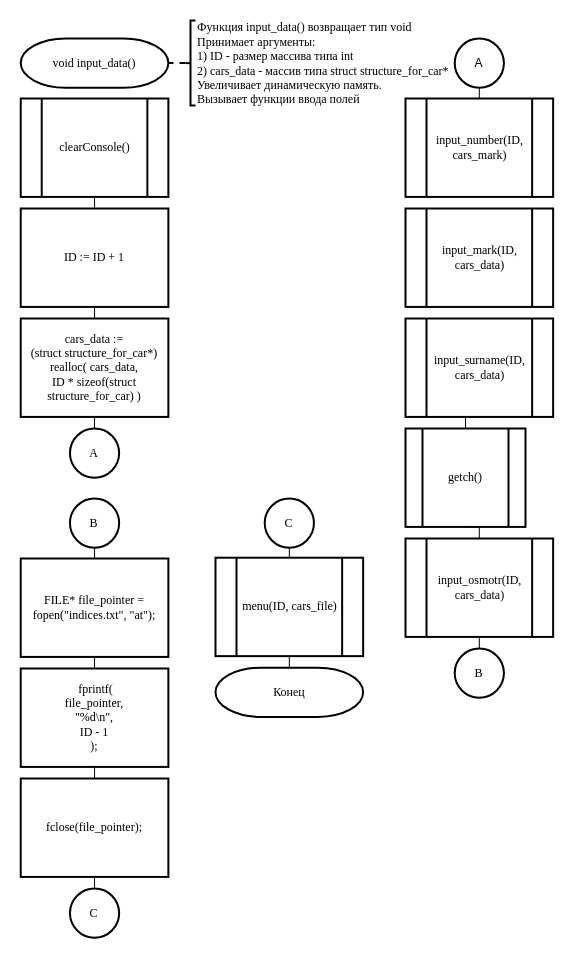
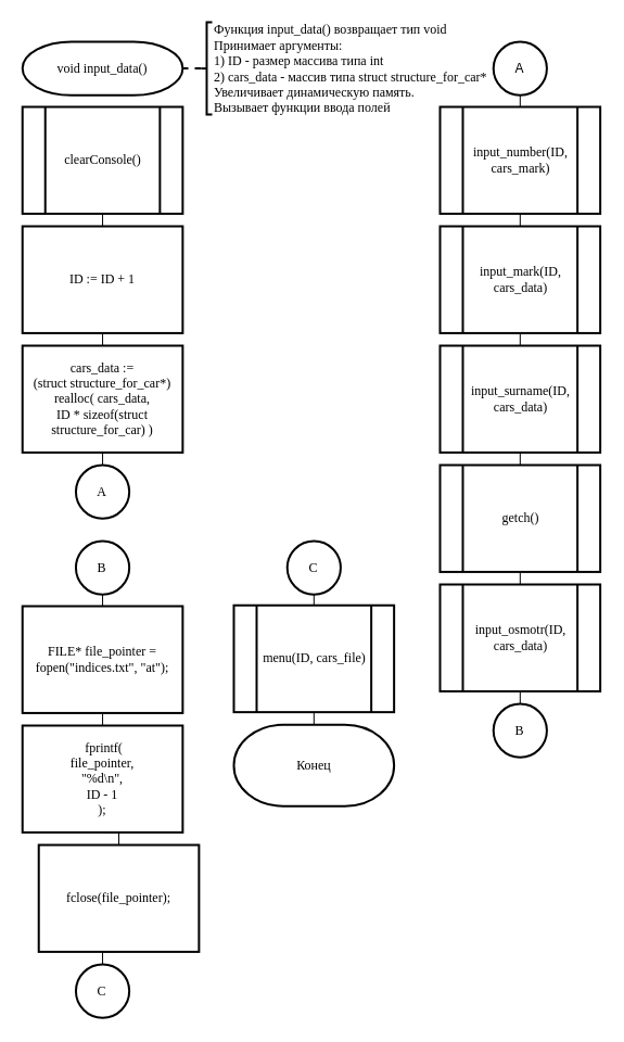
+ <mxCell id="9" style="edgeStyle=orthogonalEdgeStyle;rounded=0;orthogonalLoop=1;jettySize=auto;html=1;exitX=0.5;exitY=1;exitDx=0;exitDy=0;entryX=0.5;entryY=0;entryDx=0;entryDy=0;endArrow=none;endFill=0;" parent="1" source="11" target="13" edge="1"><mxGeometry relative="1" as="geometry" /></mxCell>
+ <mxCell id="12" style="edgeStyle=orthogonalEdgeStyle;rounded=0;orthogonalLoop=1;jettySize=auto;html=1;exitX=0.5;exitY=1;exitDx=0;exitDy=0;entryX=0.5;entryY=0;entryDx=0;entryDy=0;endArrow=none;endFill=0;" parent="1" source="13" target="15" edge="1"><mxGeometry relative="1" as="geometry" /></mxCell>
- <mxCell id="17" value="&lt;font face=&quot;Times New Roman&quot;&gt;getch()&lt;br&gt;&lt;/font&gt;" style="verticalLabelPosition=middle;verticalAlign=middle;html=1;shape=process;whiteSpace=wrap;rounded=0;size=0.14;arcSize=6;strokeWidth=2;labelPosition=center;align=center;" parent="1" vertex="1"><mxGeometry x="405" y="428" width="120" height="98.425" as="geometry" /></mxCell>
+ <mxCell id="17" value="&lt;font face=&quot;Times New Roman&quot;&gt;getch()&lt;br&gt;&lt;/font&gt;" style="verticalLabelPosition=middle;verticalAlign=middle;html=1;shape=process;whiteSpace=wrap;rounded=0;size=0.14;arcSize=6;strokeWidth=2;labelPosition=center;align=center;" parent="1" vertex="1"><mxGeometry x="405" y="428" width="147.637" height="98.425" as="geometry" /></mxCell>
- <mxCell id="22" value="&lt;font face=&quot;Times New Roman&quot;&gt;Конец&lt;/font&gt;" style="strokeWidth=2;html=1;shape=mxgraph.flowchart.terminator;whiteSpace=wrap;" parent="1" vertex="1"><mxGeometry x="215" y="667.21" width="147.637" height="49.212" as="geometry" /></mxCell>
+ <mxCell id="22" value="&lt;font face=&quot;Times New Roman&quot;&gt;Конец&lt;/font&gt;" style="strokeWidth=2;html=1;shape=mxgraph.flowchart.terminator;whiteSpace=wrap;" parent="1" vertex="1"><mxGeometry x="215" y="667.21" width="147.637" height="75" as="geometry" /></mxCell>
- <mxCell id="34" value="&lt;font face=&quot;Times New Roman&quot;&gt;fclose(file_pointer);&lt;/font&gt;" style="rounded=0;whiteSpace=wrap;html=1;absoluteArcSize=1;arcSize=14;strokeWidth=2;" parent="1" vertex="1"><mxGeometry x="20.23" y="778" width="147.637" height="98.425" as="geometry" /></mxCell>
+ <mxCell id="34" value="&lt;font face=&quot;Times New Roman&quot;&gt;fclose(file_pointer);&lt;/font&gt;" style="rounded=0;whiteSpace=wrap;html=1;absoluteArcSize=1;arcSize=14;strokeWidth=2;" parent="1" vertex="1"><mxGeometry x="35.23" y="778" width="147.637" height="98.425" as="geometry" /></mxCell>
